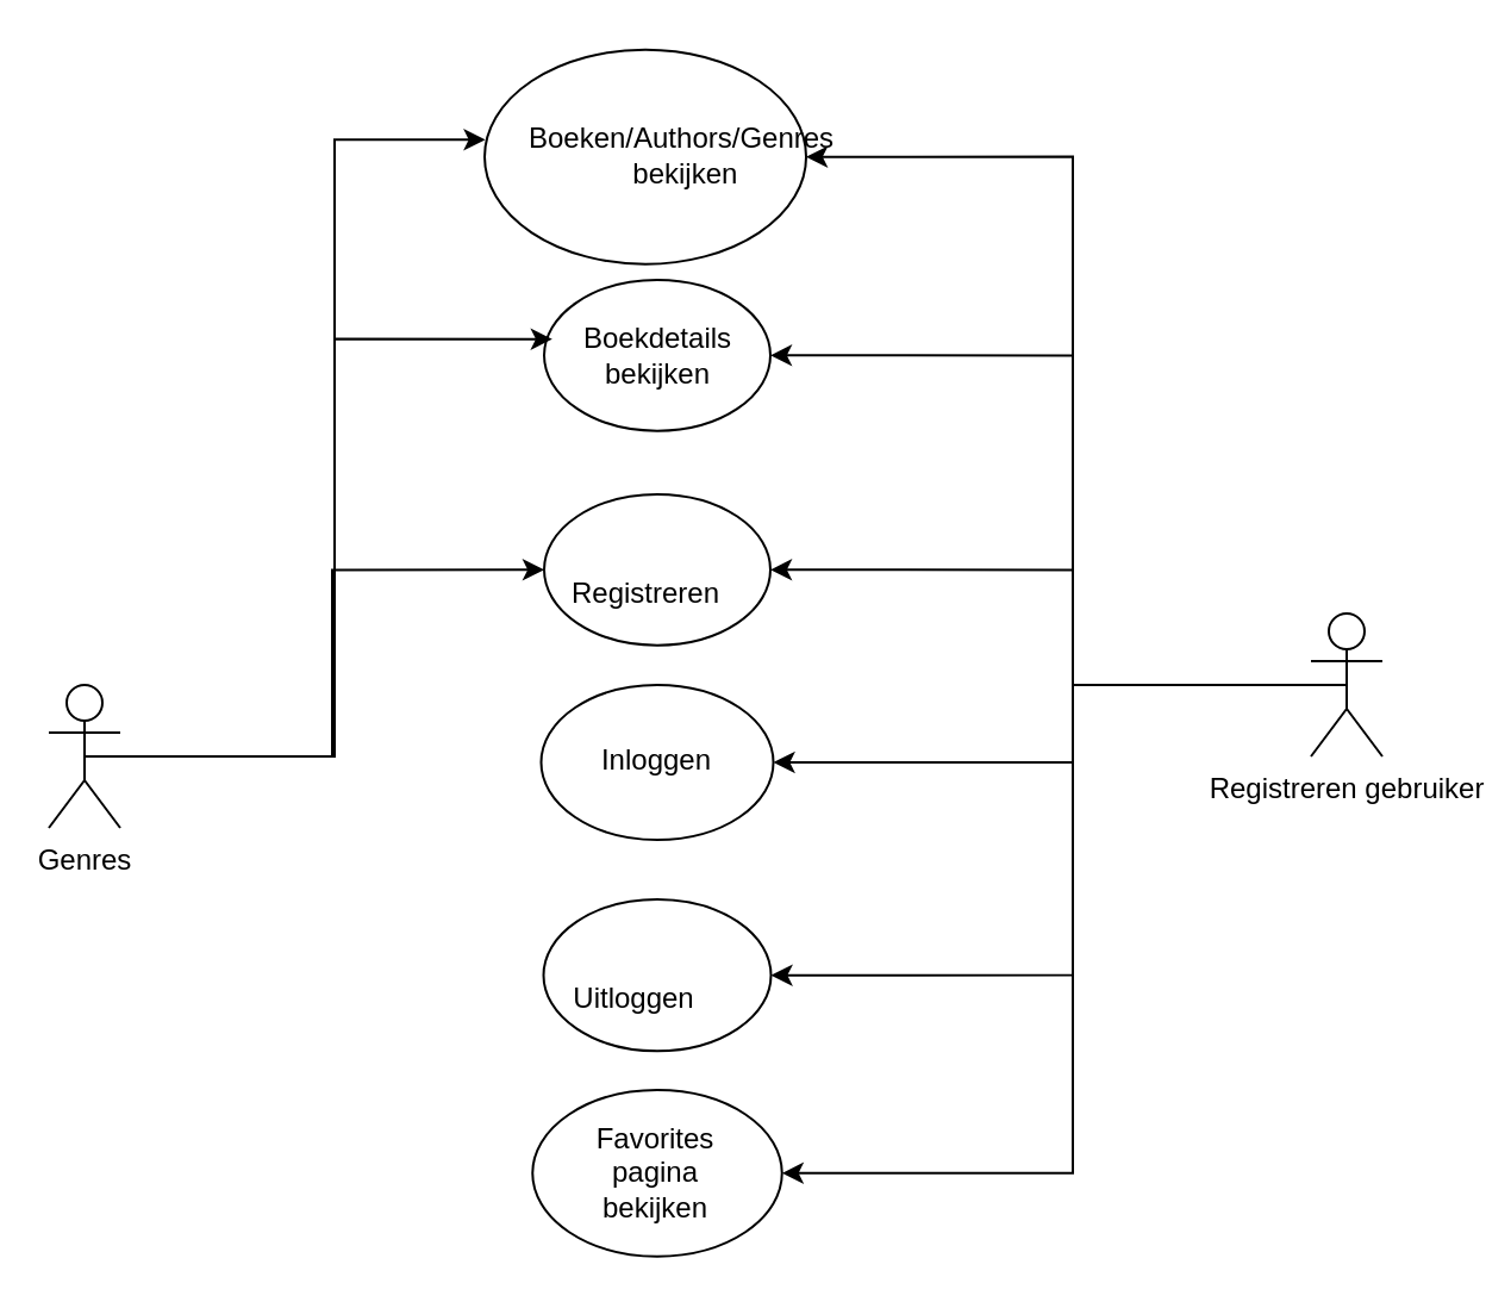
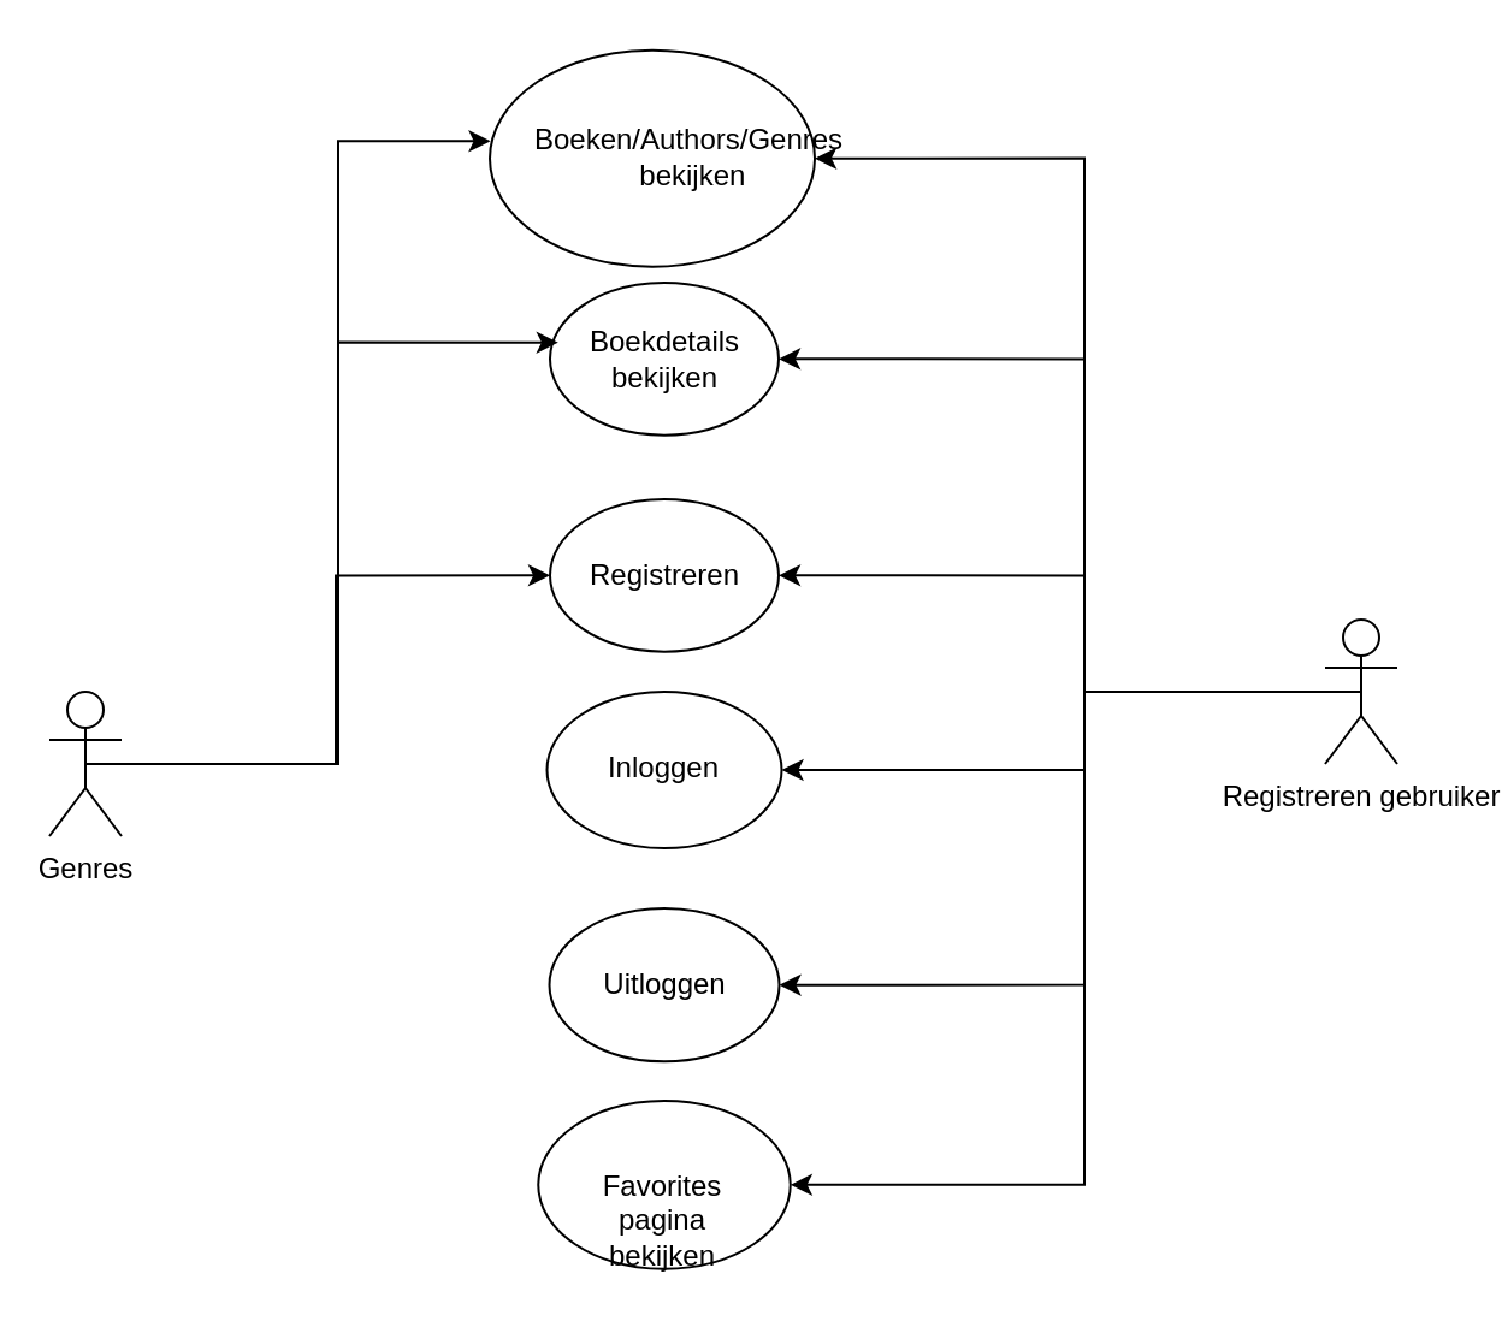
- <mxCell id="19" value="Registreren" style="text;html=1;align=center;verticalAlign=middle;whiteSpace=wrap;rounded=0;" parent="17" vertex="1"><mxGeometry x="19.146" y="29.791" width="47.5" height="23.749" as="geometry" /></mxCell>
+ <mxCell id="19" value="Registreren" style="text;html=1;align=center;verticalAlign=middle;whiteSpace=wrap;rounded=0;" parent="17" vertex="1"><mxGeometry x="24.146" y="19.791" width="47.5" height="23.749" as="geometry" /></mxCell>
- <mxCell id="25" value="Uitloggen" style="text;html=1;align=center;verticalAlign=middle;whiteSpace=wrap;rounded=0;" parent="23" vertex="1"><mxGeometry x="13.875" y="29.894" width="47.75" height="23.872" as="geometry" /></mxCell>
+ <mxCell id="25" value="Uitloggen" style="text;html=1;align=center;verticalAlign=middle;whiteSpace=wrap;rounded=0;" parent="23" vertex="1"><mxGeometry x="23.875" y="19.894" width="47.75" height="23.872" as="geometry" /></mxCell>
- <mxCell id="28" value="Favorites&lt;div&gt;pagina bekijken&lt;/div&gt;" style="text;html=1;align=center;verticalAlign=middle;whiteSpace=wrap;rounded=0;" parent="26" vertex="1"><mxGeometry x="26.188" y="21.822" width="52.375" height="26.186" as="geometry" /></mxCell>
+ <mxCell id="28" value="Favorites&lt;div&gt;pagina bekijken&lt;/div&gt;" style="text;html=1;align=center;verticalAlign=middle;whiteSpace=wrap;rounded=0;" parent="26" vertex="1"><mxGeometry x="26.188" y="36.822" width="52.375" height="26.186" as="geometry" /></mxCell>
